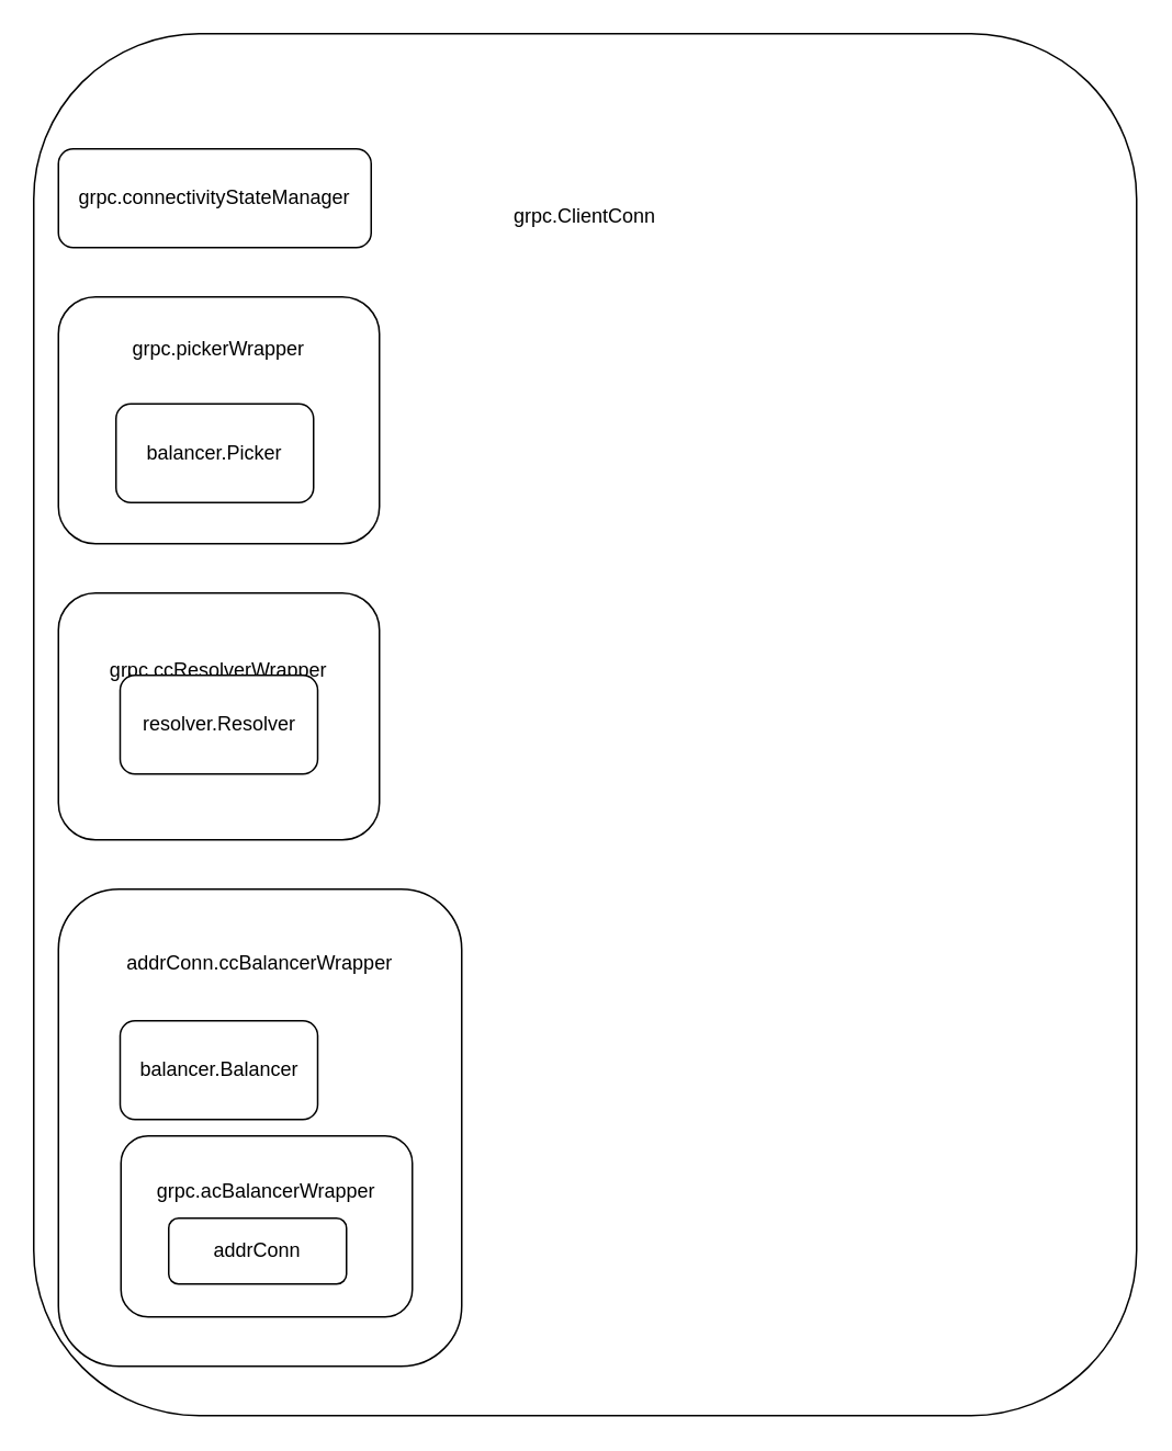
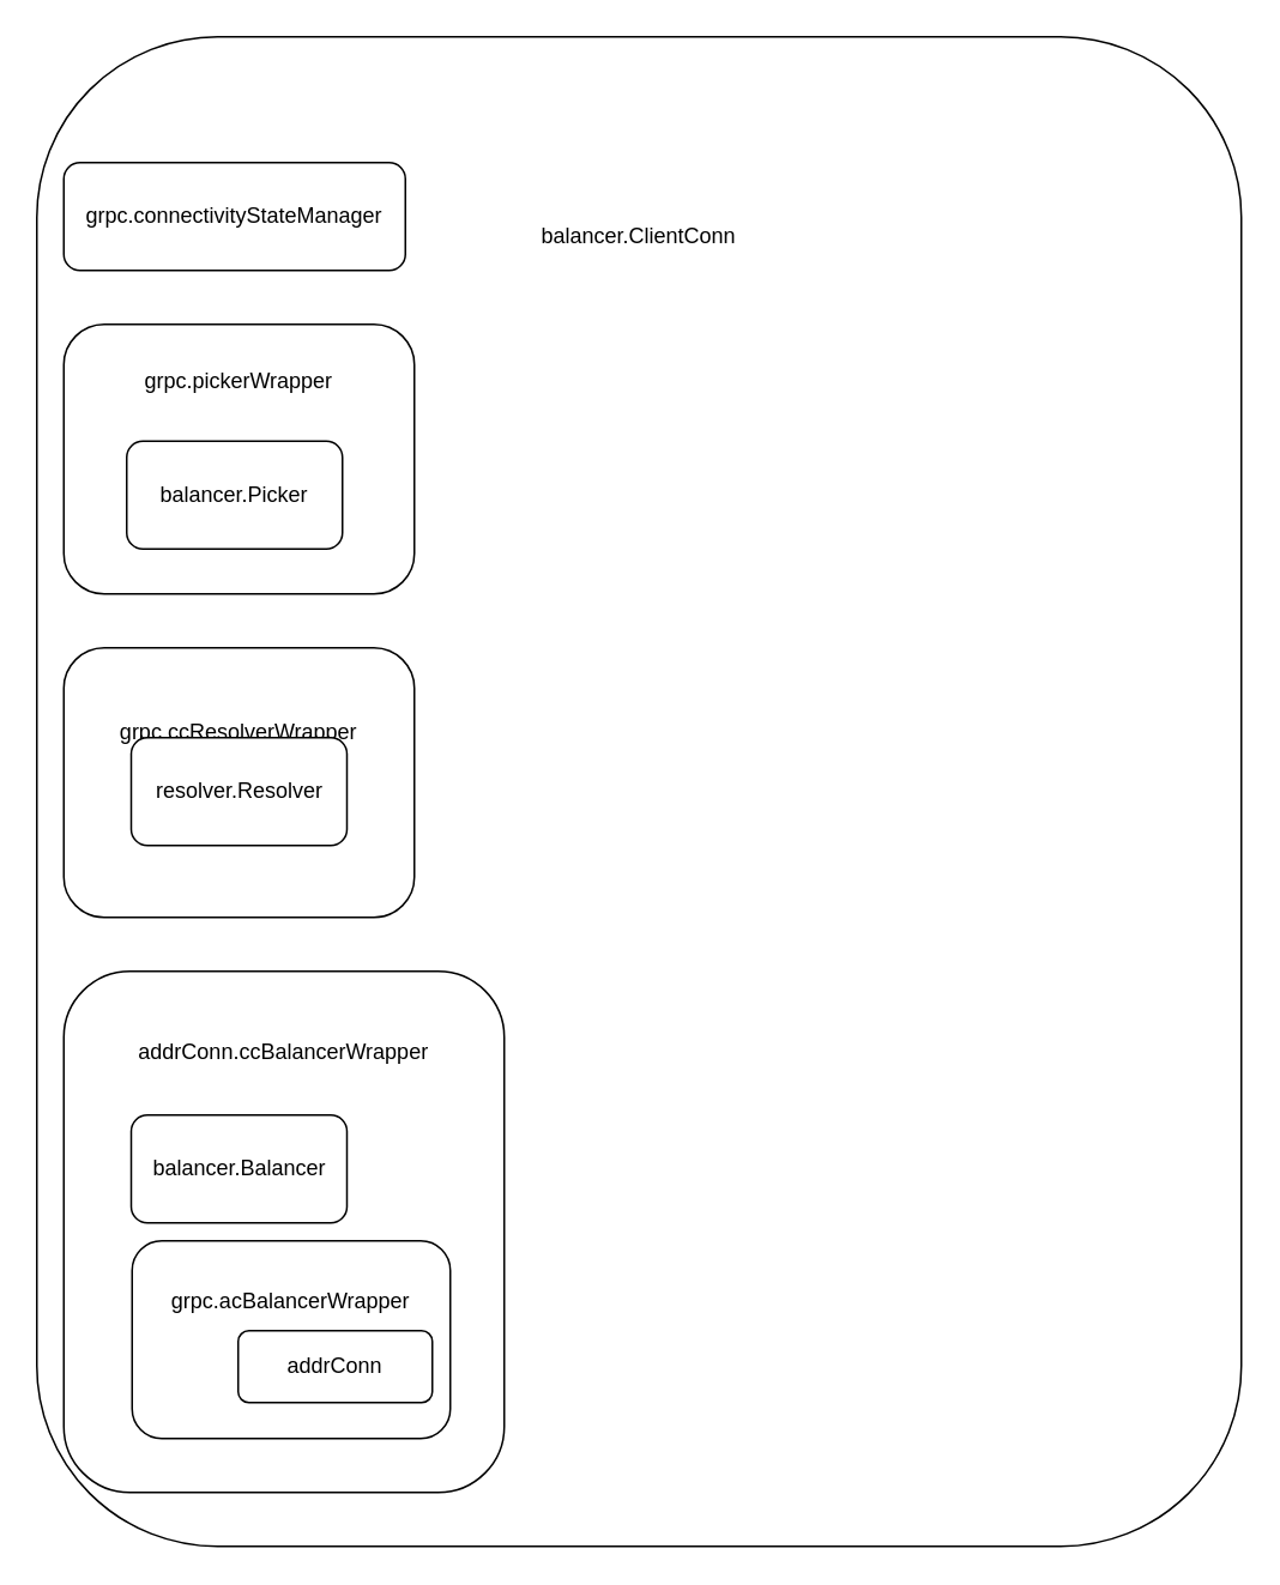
- <mxCell id="2" value="&lt;div&gt;&lt;span&gt;grpc.ClientConn&lt;/span&gt;&lt;/div&gt;&lt;div&gt;&lt;span&gt;&lt;br&gt;&lt;/span&gt;&lt;/div&gt;&lt;div&gt;&lt;span&gt;&lt;br&gt;&lt;/span&gt;&lt;/div&gt;&lt;div&gt;&lt;span&gt;&lt;br&gt;&lt;/span&gt;&lt;/div&gt;&lt;div&gt;&lt;span&gt;&lt;br&gt;&lt;/span&gt;&lt;/div&gt;&lt;div&gt;&lt;span&gt;&lt;br&gt;&lt;/span&gt;&lt;/div&gt;&lt;div&gt;&lt;span&gt;&lt;br&gt;&lt;/span&gt;&lt;/div&gt;&lt;div&gt;&lt;span&gt;&lt;br&gt;&lt;/span&gt;&lt;/div&gt;&lt;div&gt;&lt;span&gt;&lt;br&gt;&lt;/span&gt;&lt;/div&gt;&lt;div&gt;&lt;span&gt;&lt;br&gt;&lt;/span&gt;&lt;/div&gt;&lt;div&gt;&lt;span&gt;&lt;br&gt;&lt;/span&gt;&lt;/div&gt;&lt;div&gt;&lt;span&gt;&lt;br&gt;&lt;/span&gt;&lt;/div&gt;&lt;div&gt;&lt;span&gt;&lt;br&gt;&lt;/span&gt;&lt;/div&gt;&lt;div&gt;&lt;span&gt;&lt;br&gt;&lt;/span&gt;&lt;/div&gt;&lt;div&gt;&lt;span&gt;&lt;br&gt;&lt;/span&gt;&lt;/div&gt;&lt;div&gt;&lt;span&gt;&lt;br&gt;&lt;/span&gt;&lt;/div&gt;&lt;div&gt;&lt;span&gt;&lt;br&gt;&lt;/span&gt;&lt;/div&gt;&lt;div&gt;&lt;span&gt;&lt;br&gt;&lt;/span&gt;&lt;/div&gt;&lt;div&gt;&lt;span&gt;&lt;br&gt;&lt;/span&gt;&lt;/div&gt;&lt;div&gt;&lt;span&gt;&lt;br&gt;&lt;/span&gt;&lt;/div&gt;&lt;div&gt;&lt;span&gt;&lt;br&gt;&lt;/span&gt;&lt;/div&gt;&lt;div&gt;&lt;span&gt;&lt;br&gt;&lt;/span&gt;&lt;/div&gt;&lt;div&gt;&lt;span&gt;&lt;br&gt;&lt;/span&gt;&lt;/div&gt;&lt;div&gt;&lt;span&gt;&lt;br&gt;&lt;/span&gt;&lt;/div&gt;&lt;div&gt;&lt;span&gt;&lt;br&gt;&lt;/span&gt;&lt;/div&gt;&lt;div&gt;&lt;span&gt;&lt;br&gt;&lt;/span&gt;&lt;/div&gt;&lt;div&gt;&lt;span&gt;&lt;br&gt;&lt;/span&gt;&lt;/div&gt;&lt;div&gt;&lt;span&gt;&lt;br&gt;&lt;/span&gt;&lt;/div&gt;&lt;div&gt;&lt;span&gt;&lt;br&gt;&lt;/span&gt;&lt;/div&gt;&lt;div&gt;&lt;span&gt;&lt;br&gt;&lt;/span&gt;&lt;/div&gt;&lt;div&gt;&lt;span&gt;&lt;br&gt;&lt;/span&gt;&lt;/div&gt;&lt;div&gt;&lt;span&gt;&lt;br&gt;&lt;/span&gt;&lt;/div&gt;&lt;div&gt;&lt;span&gt;&lt;br&gt;&lt;/span&gt;&lt;/div&gt;&lt;div&gt;&lt;span&gt;&lt;br&gt;&lt;/span&gt;&lt;/div&gt;&lt;div&gt;&lt;span&gt;&lt;br&gt;&lt;/span&gt;&lt;/div&gt;&lt;div&gt;&lt;span&gt;&lt;br&gt;&lt;/span&gt;&lt;/div&gt;&lt;div&gt;&lt;span&gt;&lt;br&gt;&lt;/span&gt;&lt;/div&gt;&lt;div&gt;&lt;span&gt;&lt;br&gt;&lt;/span&gt;&lt;/div&gt;&lt;div&gt;&lt;span&gt;&lt;br&gt;&lt;/span&gt;&lt;/div&gt;&lt;div&gt;&lt;span&gt;&lt;br&gt;&lt;/span&gt;&lt;/div&gt;&lt;div&gt;&lt;span&gt;&lt;br&gt;&lt;/span&gt;&lt;/div&gt;&lt;div&gt;&lt;span&gt;&lt;br&gt;&lt;/span&gt;&lt;/div&gt;&lt;div&gt;&lt;span&gt;&lt;br&gt;&lt;/span&gt;&lt;/div&gt;&lt;div&gt;&lt;span&gt;&lt;br&gt;&lt;/span&gt;&lt;/div&gt;" style="rounded=1;whiteSpace=wrap;html=1;align=center;" vertex="1" parent="1"><mxGeometry x="20" y="20" width="670" height="840" as="geometry" /></mxCell>
+ <mxCell id="2" value="&lt;div&gt;&lt;span&gt;balancer.ClientConn&lt;/span&gt;&lt;/div&gt;&lt;div&gt;&lt;span&gt;&lt;br&gt;&lt;/span&gt;&lt;/div&gt;&lt;div&gt;&lt;span&gt;&lt;br&gt;&lt;/span&gt;&lt;/div&gt;&lt;div&gt;&lt;span&gt;&lt;br&gt;&lt;/span&gt;&lt;/div&gt;&lt;div&gt;&lt;span&gt;&lt;br&gt;&lt;/span&gt;&lt;/div&gt;&lt;div&gt;&lt;span&gt;&lt;br&gt;&lt;/span&gt;&lt;/div&gt;&lt;div&gt;&lt;span&gt;&lt;br&gt;&lt;/span&gt;&lt;/div&gt;&lt;div&gt;&lt;span&gt;&lt;br&gt;&lt;/span&gt;&lt;/div&gt;&lt;div&gt;&lt;span&gt;&lt;br&gt;&lt;/span&gt;&lt;/div&gt;&lt;div&gt;&lt;span&gt;&lt;br&gt;&lt;/span&gt;&lt;/div&gt;&lt;div&gt;&lt;span&gt;&lt;br&gt;&lt;/span&gt;&lt;/div&gt;&lt;div&gt;&lt;span&gt;&lt;br&gt;&lt;/span&gt;&lt;/div&gt;&lt;div&gt;&lt;span&gt;&lt;br&gt;&lt;/span&gt;&lt;/div&gt;&lt;div&gt;&lt;span&gt;&lt;br&gt;&lt;/span&gt;&lt;/div&gt;&lt;div&gt;&lt;span&gt;&lt;br&gt;&lt;/span&gt;&lt;/div&gt;&lt;div&gt;&lt;span&gt;&lt;br&gt;&lt;/span&gt;&lt;/div&gt;&lt;div&gt;&lt;span&gt;&lt;br&gt;&lt;/span&gt;&lt;/div&gt;&lt;div&gt;&lt;span&gt;&lt;br&gt;&lt;/span&gt;&lt;/div&gt;&lt;div&gt;&lt;span&gt;&lt;br&gt;&lt;/span&gt;&lt;/div&gt;&lt;div&gt;&lt;span&gt;&lt;br&gt;&lt;/span&gt;&lt;/div&gt;&lt;div&gt;&lt;span&gt;&lt;br&gt;&lt;/span&gt;&lt;/div&gt;&lt;div&gt;&lt;span&gt;&lt;br&gt;&lt;/span&gt;&lt;/div&gt;&lt;div&gt;&lt;span&gt;&lt;br&gt;&lt;/span&gt;&lt;/div&gt;&lt;div&gt;&lt;span&gt;&lt;br&gt;&lt;/span&gt;&lt;/div&gt;&lt;div&gt;&lt;span&gt;&lt;br&gt;&lt;/span&gt;&lt;/div&gt;&lt;div&gt;&lt;span&gt;&lt;br&gt;&lt;/span&gt;&lt;/div&gt;&lt;div&gt;&lt;span&gt;&lt;br&gt;&lt;/span&gt;&lt;/div&gt;&lt;div&gt;&lt;span&gt;&lt;br&gt;&lt;/span&gt;&lt;/div&gt;&lt;div&gt;&lt;span&gt;&lt;br&gt;&lt;/span&gt;&lt;/div&gt;&lt;div&gt;&lt;span&gt;&lt;br&gt;&lt;/span&gt;&lt;/div&gt;&lt;div&gt;&lt;span&gt;&lt;br&gt;&lt;/span&gt;&lt;/div&gt;&lt;div&gt;&lt;span&gt;&lt;br&gt;&lt;/span&gt;&lt;/div&gt;&lt;div&gt;&lt;span&gt;&lt;br&gt;&lt;/span&gt;&lt;/div&gt;&lt;div&gt;&lt;span&gt;&lt;br&gt;&lt;/span&gt;&lt;/div&gt;&lt;div&gt;&lt;span&gt;&lt;br&gt;&lt;/span&gt;&lt;/div&gt;&lt;div&gt;&lt;span&gt;&lt;br&gt;&lt;/span&gt;&lt;/div&gt;&lt;div&gt;&lt;span&gt;&lt;br&gt;&lt;/span&gt;&lt;/div&gt;&lt;div&gt;&lt;span&gt;&lt;br&gt;&lt;/span&gt;&lt;/div&gt;&lt;div&gt;&lt;span&gt;&lt;br&gt;&lt;/span&gt;&lt;/div&gt;&lt;div&gt;&lt;span&gt;&lt;br&gt;&lt;/span&gt;&lt;/div&gt;&lt;div&gt;&lt;span&gt;&lt;br&gt;&lt;/span&gt;&lt;/div&gt;&lt;div&gt;&lt;span&gt;&lt;br&gt;&lt;/span&gt;&lt;/div&gt;&lt;div&gt;&lt;span&gt;&lt;br&gt;&lt;/span&gt;&lt;/div&gt;&lt;div&gt;&lt;span&gt;&lt;br&gt;&lt;/span&gt;&lt;/div&gt;" style="rounded=1;whiteSpace=wrap;html=1;align=center;" vertex="1" parent="1"><mxGeometry x="20" y="20" width="670" height="840" as="geometry" /></mxCell>
- <mxCell id="11" value="addrConn" style="rounded=1;whiteSpace=wrap;html=1;" vertex="1" parent="1"><mxGeometry x="102" y="740" width="108" height="40" as="geometry" /></mxCell>
+ <mxCell id="11" value="addrConn" style="rounded=1;whiteSpace=wrap;html=1;" vertex="1" parent="1"><mxGeometry x="132" y="740" width="108" height="40" as="geometry" /></mxCell>
